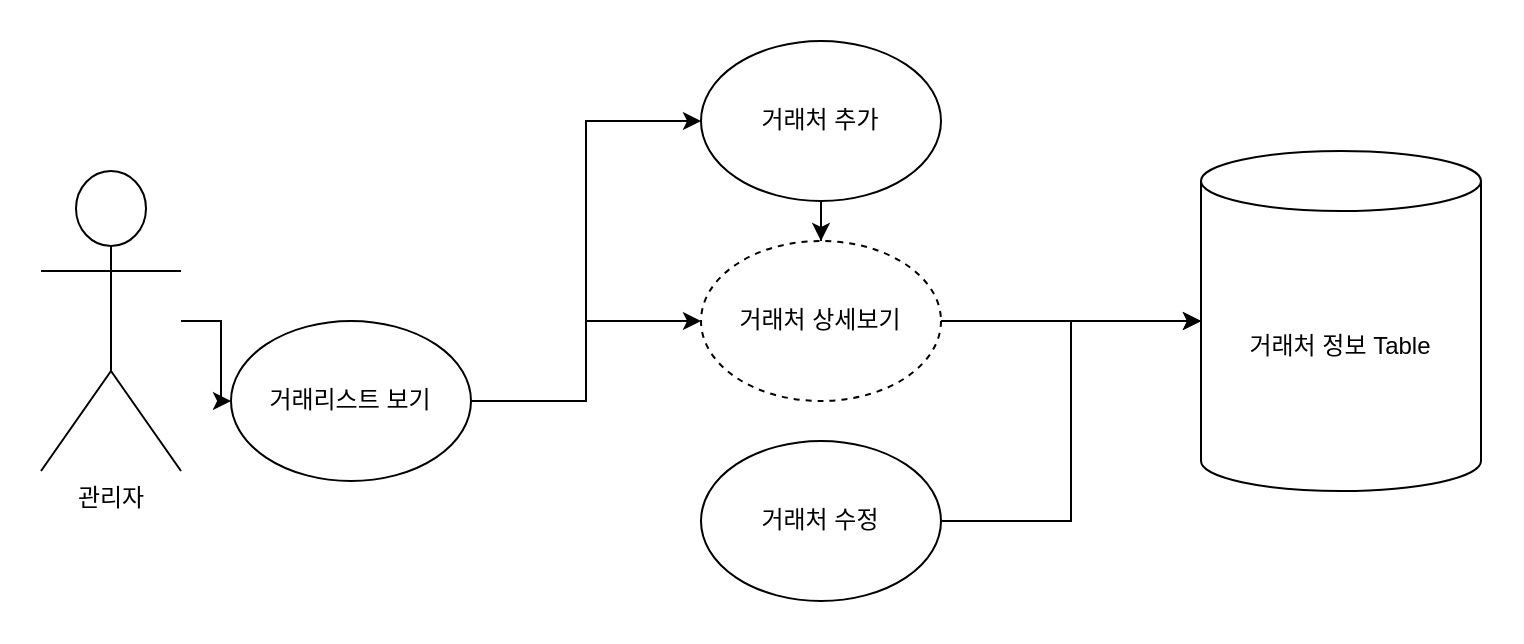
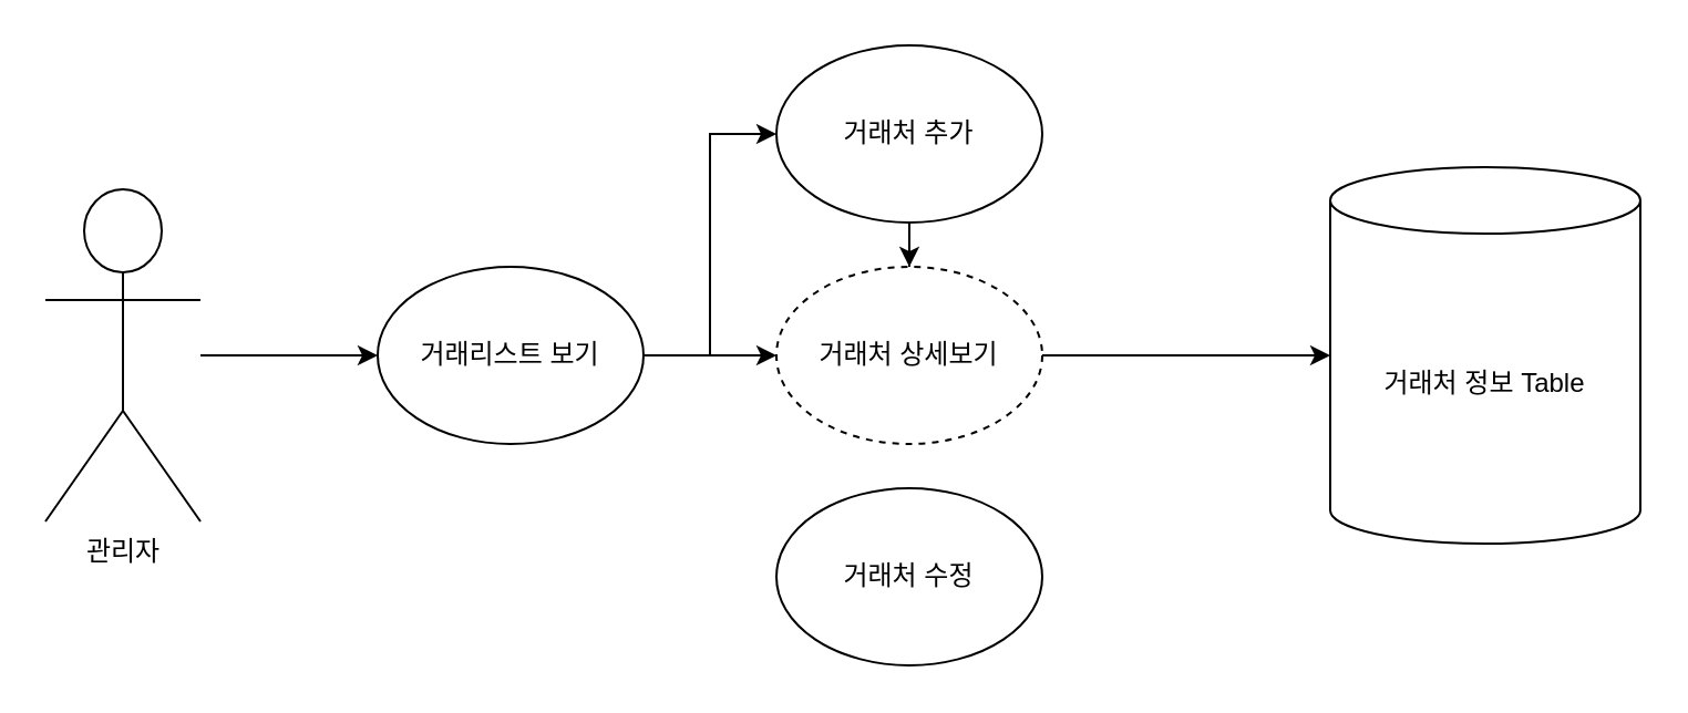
- <mxCell id="6" value="거래리스트 보기" style="ellipse;whiteSpace=wrap;html=1;" vertex="1" parent="1"><mxGeometry x="115" y="160" width="120" height="80" as="geometry" /></mxCell>
+ <mxCell id="6" value="거래리스트 보기" style="ellipse;whiteSpace=wrap;html=1;" vertex="1" parent="1"><mxGeometry x="170" y="120" width="120" height="80" as="geometry" /></mxCell>
- <mxCell id="11" style="edgeStyle=orthogonalEdgeStyle;rounded=0;orthogonalLoop=1;jettySize=auto;html=1;entryX=0;entryY=0.5;entryDx=0;entryDy=0;entryPerimeter=0;" edge="1" parent="1" source="12" target="13"><mxGeometry relative="1" as="geometry" /></mxCell>
